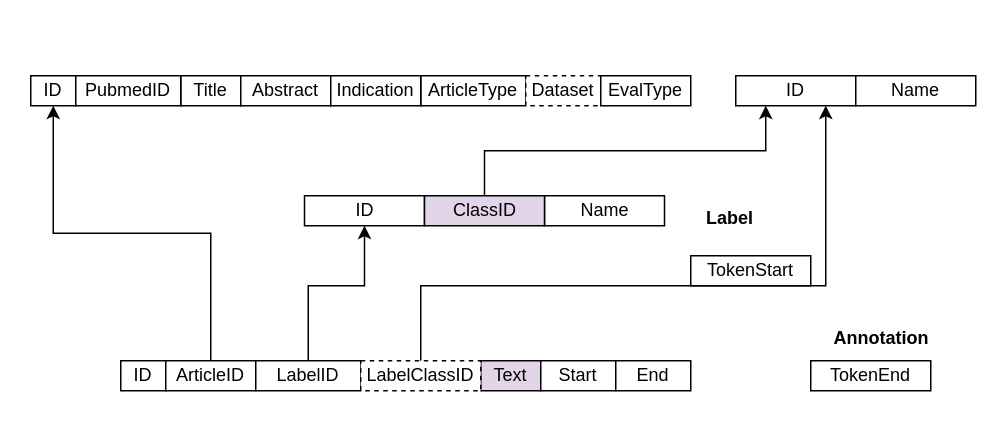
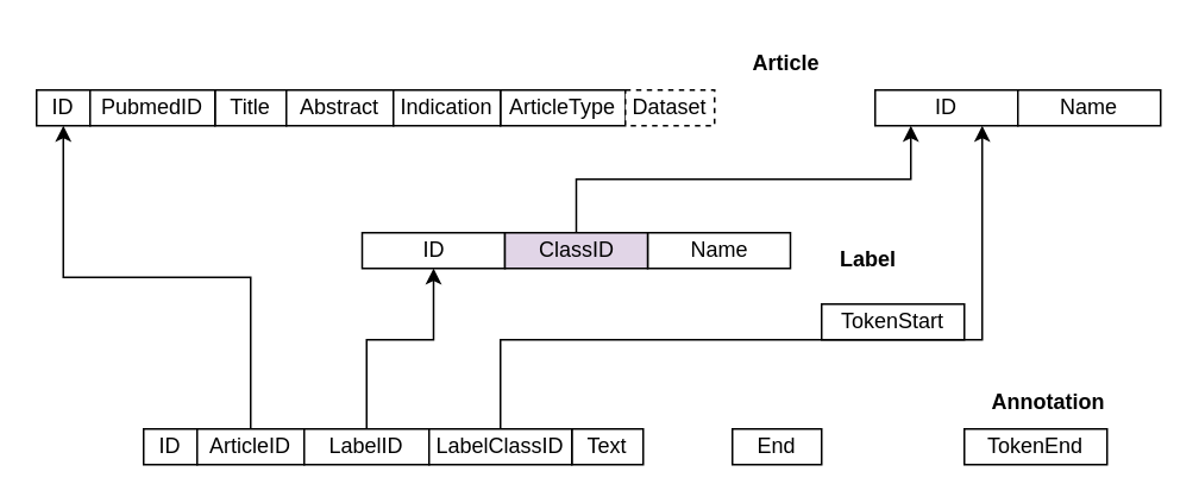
+ <mxCell id="31" value="Article" style="text;html=1;align=right;verticalAlign=middle;resizable=0;points=[];autosize=1;strokeColor=none;fillColor=none;fontStyle=1" vertex="1" parent="1"><mxGeometry x="400" y="20" width="60" height="30" as="geometry" /></mxCell>
- <mxCell id="30" value="EvalType" style="rounded=0;whiteSpace=wrap;html=1;" vertex="1" parent="1"><mxGeometry x="400" y="50" width="60" height="20" as="geometry" /></mxCell>
- <mxCell id="17" value="LabelClassID" style="rounded=0;whiteSpace=wrap;html=1;dashed=1;" vertex="1" parent="1"><mxGeometry x="240" y="240" width="80" height="20" as="geometry" /></mxCell>
+ <mxCell id="17" value="LabelClassID" style="rounded=0;whiteSpace=wrap;html=1;" vertex="1" parent="1"><mxGeometry x="240" y="240" width="80" height="20" as="geometry" /></mxCell>
- <mxCell id="5" value="Text" style="rounded=0;whiteSpace=wrap;html=1;fillColor=#e1d5e7;" vertex="1" parent="1"><mxGeometry x="320" y="240" width="40" height="20" as="geometry" /></mxCell>
+ <mxCell id="5" value="Text" style="rounded=0;whiteSpace=wrap;html=1;" vertex="1" parent="1"><mxGeometry x="320" y="240" width="40" height="20" as="geometry" /></mxCell>
- <mxCell id="6" value="Start" style="rounded=0;whiteSpace=wrap;html=1;" vertex="1" parent="1"><mxGeometry x="360" y="240" width="50" height="20" as="geometry" /></mxCell>
